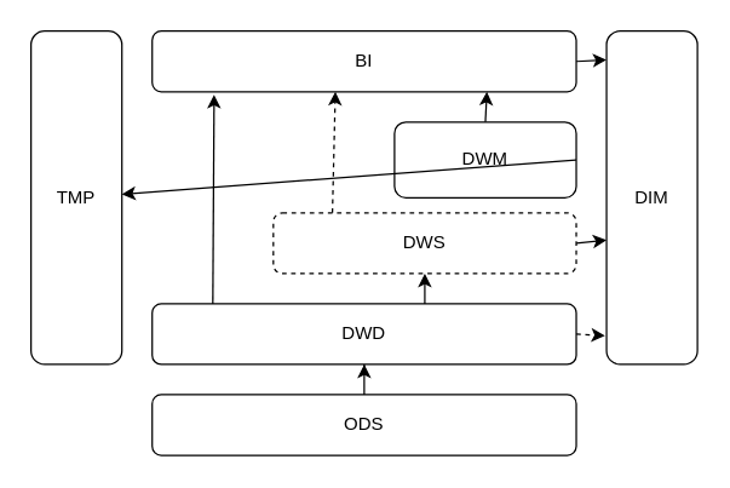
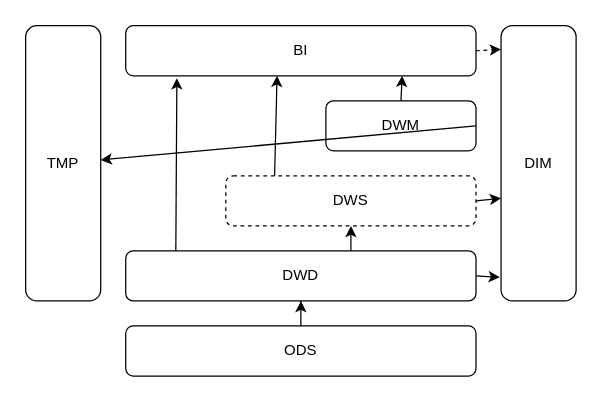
- <mxCell id="17" value="" style="endArrow=classic;html=1;exitX=1;exitY=0.5;exitDx=0;exitDy=0;entryX=0;entryY=0.086;entryDx=0;entryDy=0;entryPerimeter=0;" parent="1" source="7" target="12" edge="1"><mxGeometry width="50" height="50" relative="1" as="geometry"><mxPoint x="380" y="50" as="sourcePoint" /><mxPoint x="430" y="0" as="targetPoint" /></mxGeometry></mxCell>
+ <mxCell id="17" value="" style="endArrow=classic;html=1;exitX=1;exitY=0.5;exitDx=0;exitDy=0;entryX=0;entryY=0.086;entryDx=0;entryDy=0;entryPerimeter=0;dashed=1;" parent="1" source="7" target="12" edge="1"><mxGeometry width="50" height="50" relative="1" as="geometry"><mxPoint x="380" y="50" as="sourcePoint" /><mxPoint x="430" y="0" as="targetPoint" /></mxGeometry></mxCell>
- <mxCell id="9" value="" style="endArrow=classic;html=1;entryX=0.432;entryY=1;entryDx=0;entryDy=0;entryPerimeter=0;exitX=0.195;exitY=0;exitDx=0;exitDy=0;exitPerimeter=0;dashed=1;" parent="1" source="5" target="7" edge="1"><mxGeometry width="50" height="50" relative="1" as="geometry"><mxPoint x="221" y="100" as="sourcePoint" /><mxPoint x="240" y="70" as="targetPoint" /></mxGeometry></mxCell>
+ <mxCell id="9" value="" style="endArrow=classic;html=1;entryX=0.432;entryY=1;entryDx=0;entryDy=0;entryPerimeter=0;exitX=0.195;exitY=0;exitDx=0;exitDy=0;exitPerimeter=0;" parent="1" source="5" target="7" edge="1"><mxGeometry width="50" height="50" relative="1" as="geometry"><mxPoint x="221" y="100" as="sourcePoint" /><mxPoint x="240" y="70" as="targetPoint" /></mxGeometry></mxCell>
- <mxCell id="6" value="DWM" style="rounded=1;whiteSpace=wrap;html=1;" parent="1" vertex="1"><mxGeometry x="260" y="80" width="120" height="50" as="geometry" /></mxCell>
+ <mxCell id="6" value="DWM" style="rounded=1;whiteSpace=wrap;html=1;" parent="1" vertex="1"><mxGeometry x="260" y="80" width="120" height="40" as="geometry" /></mxCell>
- <mxCell id="14" value="" style="endArrow=classic;html=1;exitX=1;exitY=0.5;exitDx=0;exitDy=0;entryX=-0.017;entryY=0.914;entryDx=0;entryDy=0;entryPerimeter=0;dashed=1;" parent="1" source="4" target="12" edge="1"><mxGeometry width="50" height="50" relative="1" as="geometry"><mxPoint x="370" y="250" as="sourcePoint" /><mxPoint x="420" y="200" as="targetPoint" /></mxGeometry></mxCell>
+ <mxCell id="14" value="" style="endArrow=classic;html=1;exitX=1;exitY=0.5;exitDx=0;exitDy=0;entryX=-0.017;entryY=0.914;entryDx=0;entryDy=0;entryPerimeter=0;" parent="1" source="4" target="12" edge="1"><mxGeometry width="50" height="50" relative="1" as="geometry"><mxPoint x="370" y="250" as="sourcePoint" /><mxPoint x="420" y="200" as="targetPoint" /></mxGeometry></mxCell>
